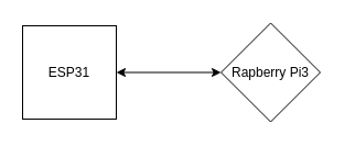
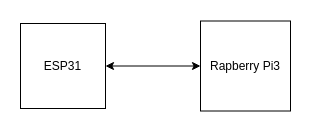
- <mxCell id="2" value="Rapberry Pi3" style="rhombus;whiteSpace=wrap;html=1;aspect=fixed;" vertex="1" parent="1"><mxGeometry x="200" y="20.5" width="90" height="90" as="geometry" /></mxCell>
+ <mxCell id="2" value="Rapberry Pi3" style="whiteSpace=wrap;html=1;aspect=fixed;" vertex="1" parent="1"><mxGeometry x="200" y="20.5" width="90" height="90" as="geometry" /></mxCell>
